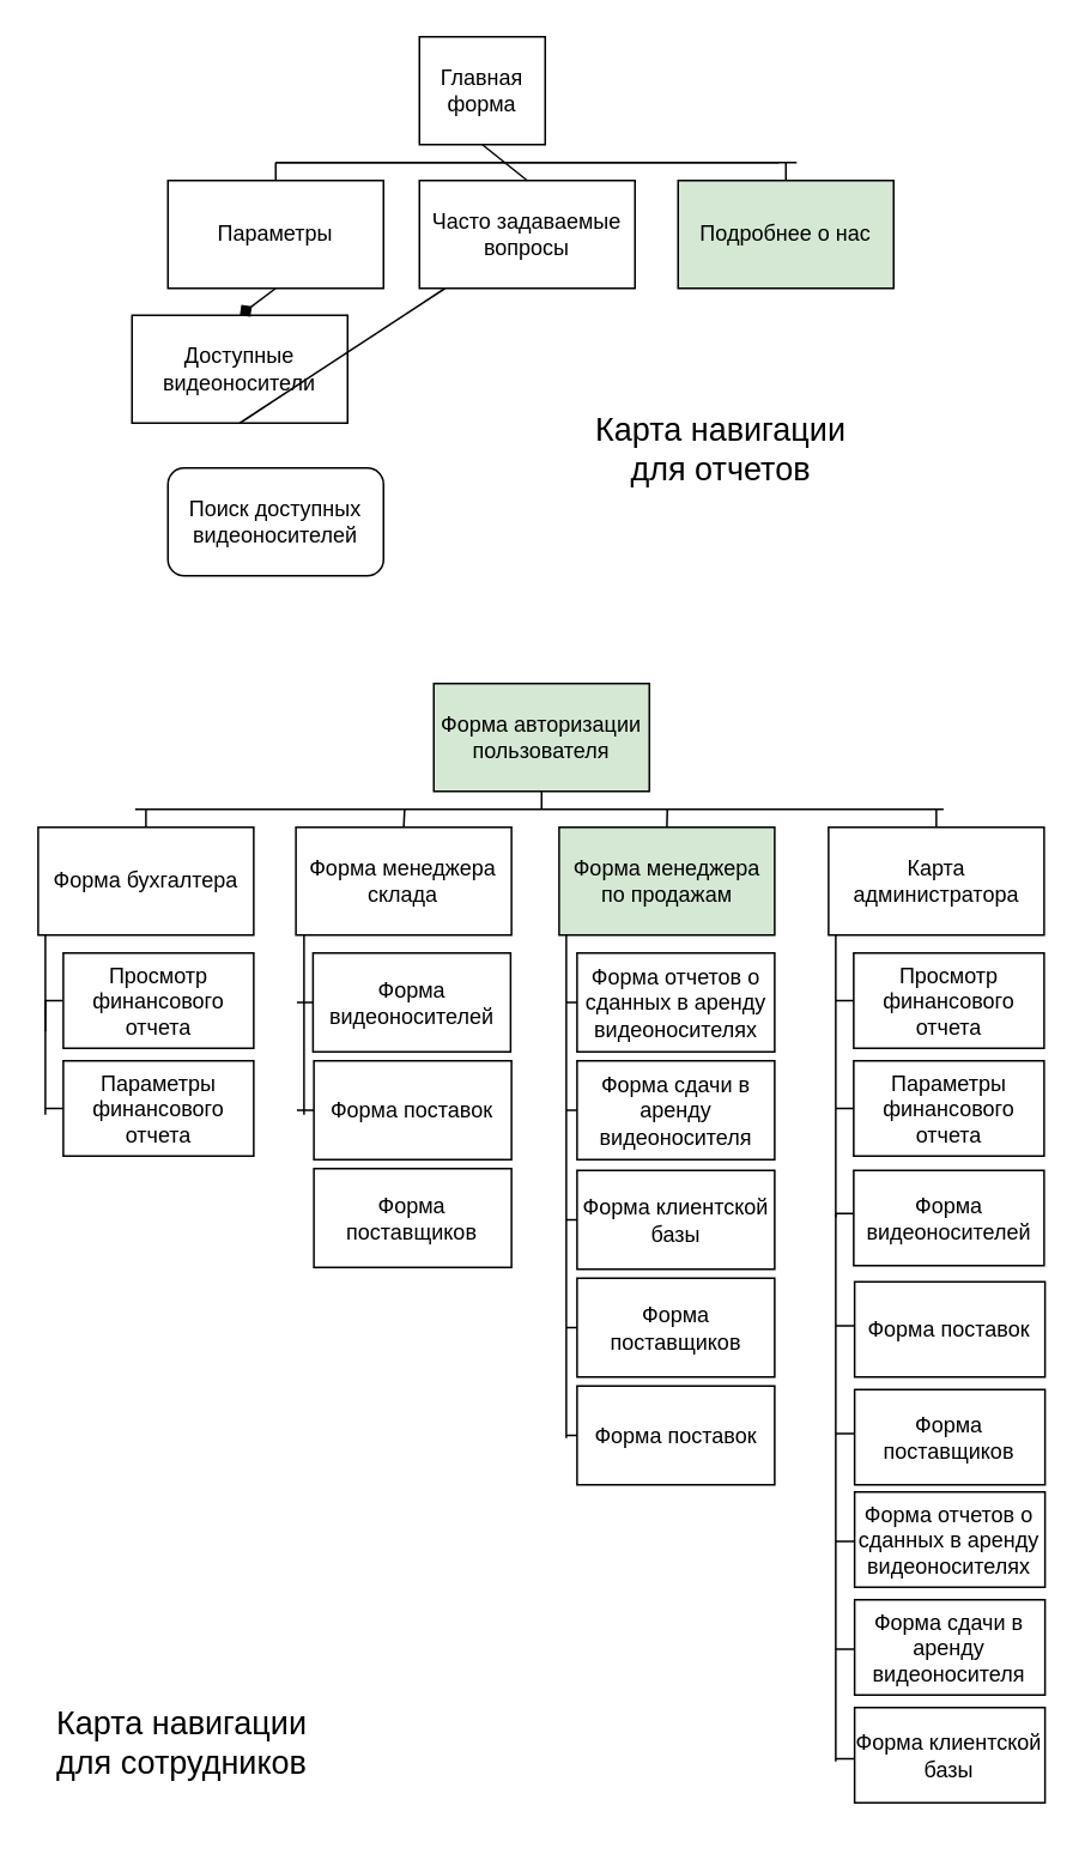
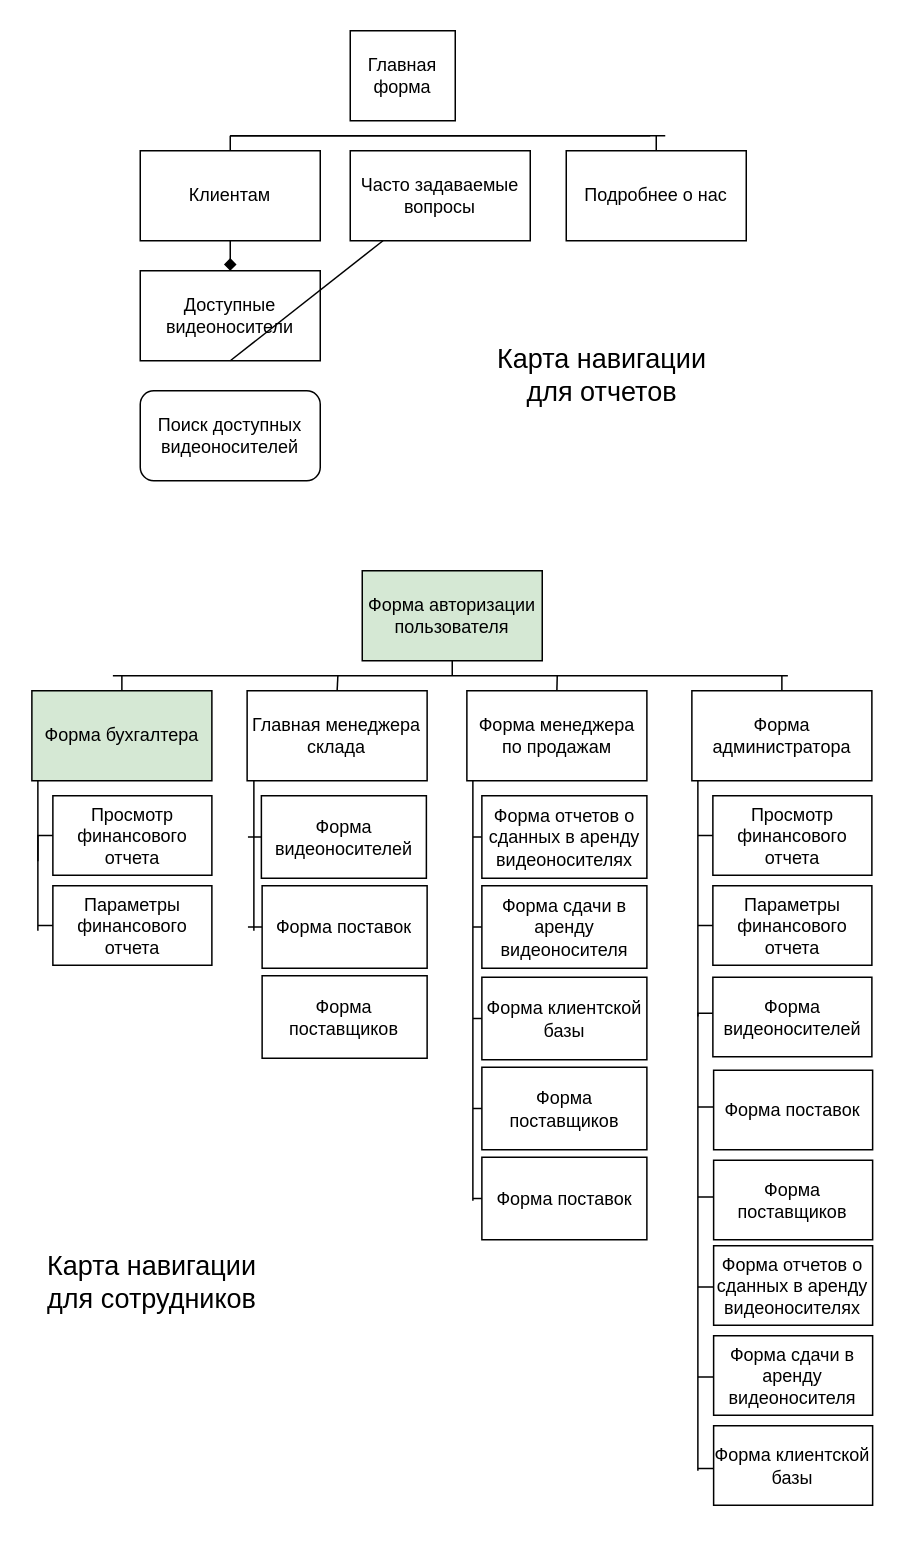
- <mxCell id="20" value="" style="endArrow=none;html=1;rounded=0;exitX=0.5;exitY=0;exitDx=0;exitDy=0;entryX=0.5;entryY=1;entryDx=0;entryDy=0;" edge="1" parent="1" source="11" target="9"><mxGeometry width="50" height="50" relative="1" as="geometry"><mxPoint x="173" y="180" as="sourcePoint" /><mxPoint x="293" y="90" as="targetPoint" /></mxGeometry></mxCell>
- <mxCell id="10" value="Параметры" style="rounded=0;whiteSpace=wrap;html=1;" vertex="1" parent="1"><mxGeometry x="93" y="100" width="120" height="60" as="geometry" /></mxCell>
+ <mxCell id="10" value="Клиентам" style="rounded=0;whiteSpace=wrap;html=1;" vertex="1" parent="1"><mxGeometry x="93" y="100" width="120" height="60" as="geometry" /></mxCell>
- <mxCell id="12" value="Подробнее о нас" style="rounded=0;whiteSpace=wrap;html=1;fillColor=#d5e8d4;" vertex="1" parent="1"><mxGeometry x="377" y="100" width="120" height="60" as="geometry" /></mxCell>
+ <mxCell id="12" value="Подробнее о нас" style="rounded=0;whiteSpace=wrap;html=1;" vertex="1" parent="1"><mxGeometry x="377" y="100" width="120" height="60" as="geometry" /></mxCell>
- <mxCell id="13" value="Доступные видеоносители" style="rounded=0;whiteSpace=wrap;html=1;" vertex="1" parent="1"><mxGeometry x="73" y="175" width="120" height="60" as="geometry" /></mxCell>
+ <mxCell id="13" value="Доступные видеоносители" style="rounded=0;whiteSpace=wrap;html=1;" vertex="1" parent="1"><mxGeometry x="93" y="180" width="120" height="60" as="geometry" /></mxCell>
- <mxCell id="8" value="Форма бухгалтера" style="rounded=0;whiteSpace=wrap;html=1;" vertex="1" parent="1"><mxGeometry x="20.75" y="460" width="120" height="60" as="geometry" /></mxCell>
+ <mxCell id="8" value="Форма бухгалтера" style="rounded=0;whiteSpace=wrap;html=1;fillColor=#d5e8d4;" vertex="1" parent="1"><mxGeometry x="20.75" y="460" width="120" height="60" as="geometry" /></mxCell>
- <mxCell id="4" value="Форма менеджера склада" style="rounded=0;whiteSpace=wrap;html=1;" vertex="1" parent="1"><mxGeometry x="164.25" y="460" width="120" height="60" as="geometry" /></mxCell>
+ <mxCell id="4" value="Главная менеджера склада" style="rounded=0;whiteSpace=wrap;html=1;" vertex="1" parent="1"><mxGeometry x="164.25" y="460" width="120" height="60" as="geometry" /></mxCell>
- <mxCell id="6" value="Форма менеджера по продажам" style="rounded=0;whiteSpace=wrap;html=1;fillColor=#d5e8d4;" vertex="1" parent="1"><mxGeometry x="310.75" y="460" width="120" height="60" as="geometry" /></mxCell>
+ <mxCell id="6" value="Форма менеджера по продажам" style="rounded=0;whiteSpace=wrap;html=1;" vertex="1" parent="1"><mxGeometry x="310.75" y="460" width="120" height="60" as="geometry" /></mxCell>
- <mxCell id="7" value="Карта администратора" style="rounded=0;whiteSpace=wrap;html=1;" vertex="1" parent="1"><mxGeometry x="460.75" y="460" width="120" height="60" as="geometry" /></mxCell>
+ <mxCell id="7" value="Форма администратора" style="rounded=0;whiteSpace=wrap;html=1;" vertex="1" parent="1"><mxGeometry x="460.75" y="460" width="120" height="60" as="geometry" /></mxCell>
- <mxCell id="65" value="&lt;span style=&quot;font-size: 18px;&quot;&gt;Карта навигации для сотрудников&lt;/span&gt;" style="text;html=1;strokeColor=none;fillColor=none;align=center;verticalAlign=middle;whiteSpace=wrap;rounded=0;" vertex="1" parent="1"><mxGeometry x="20.75" y="930" width="160" height="80" as="geometry" /></mxCell>
+ <mxCell id="65" value="&lt;span style=&quot;font-size: 18px;&quot;&gt;Карта навигации для сотрудников&lt;/span&gt;" style="text;html=1;strokeColor=none;fillColor=none;align=center;verticalAlign=middle;whiteSpace=wrap;rounded=0;" vertex="1" parent="1"><mxGeometry x="20.75" y="815" width="160" height="80" as="geometry" /></mxCell>
